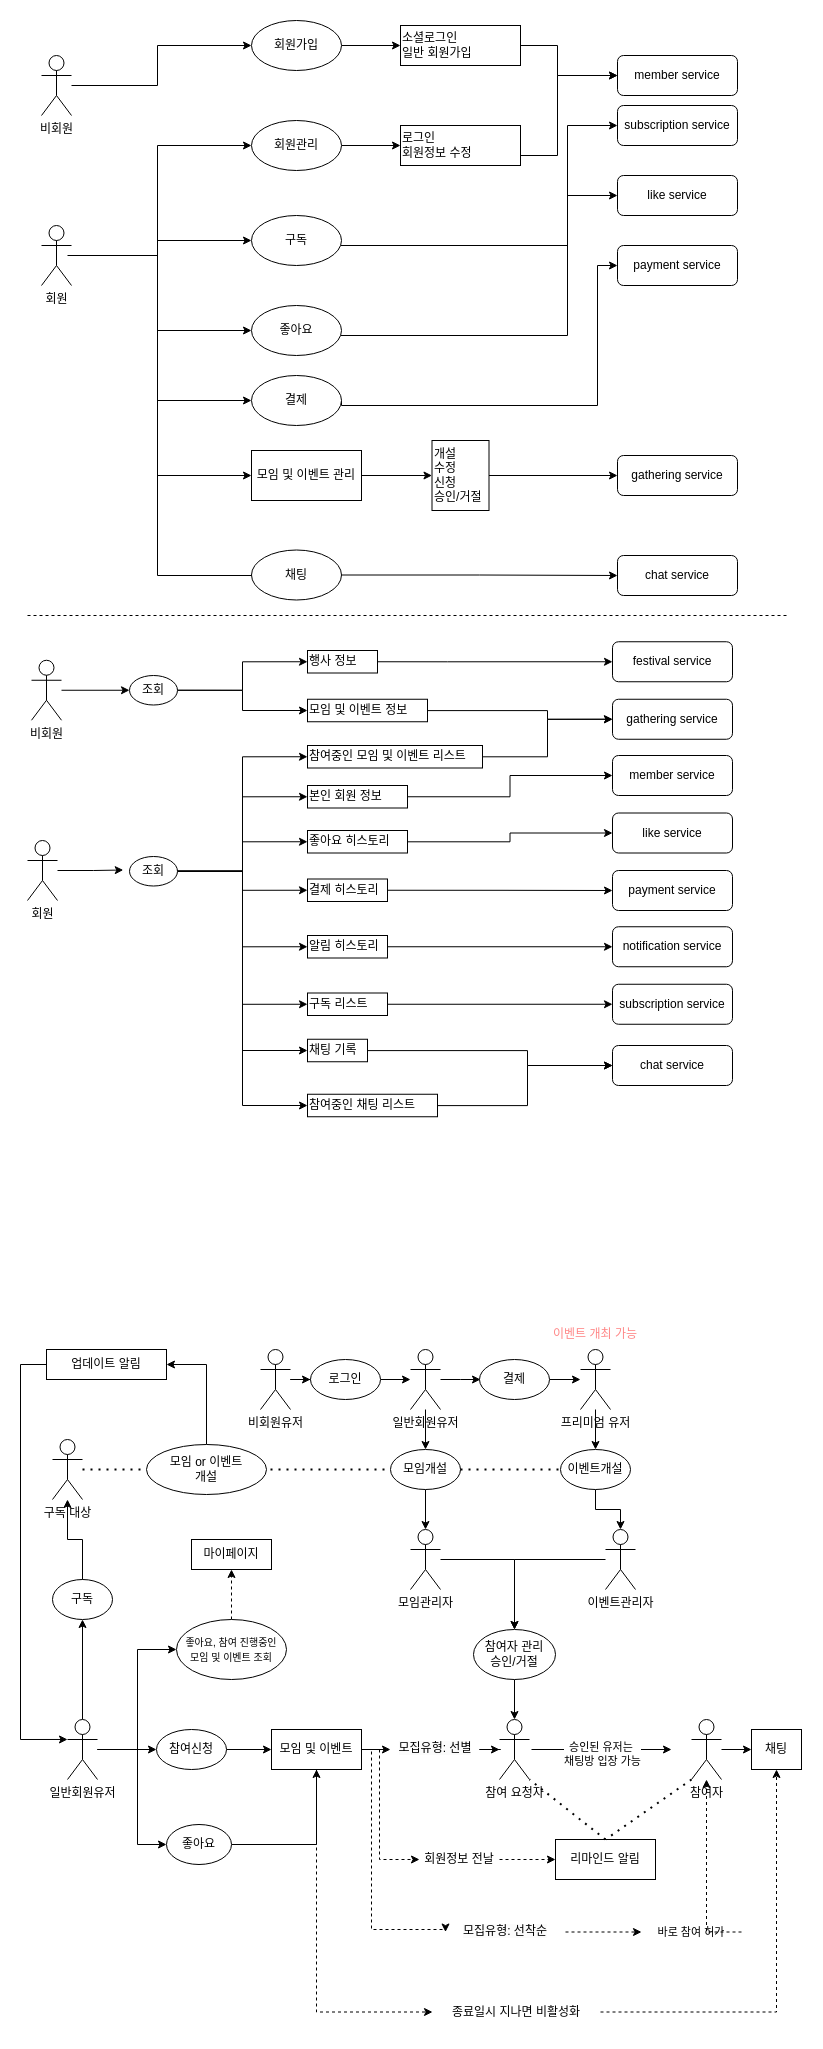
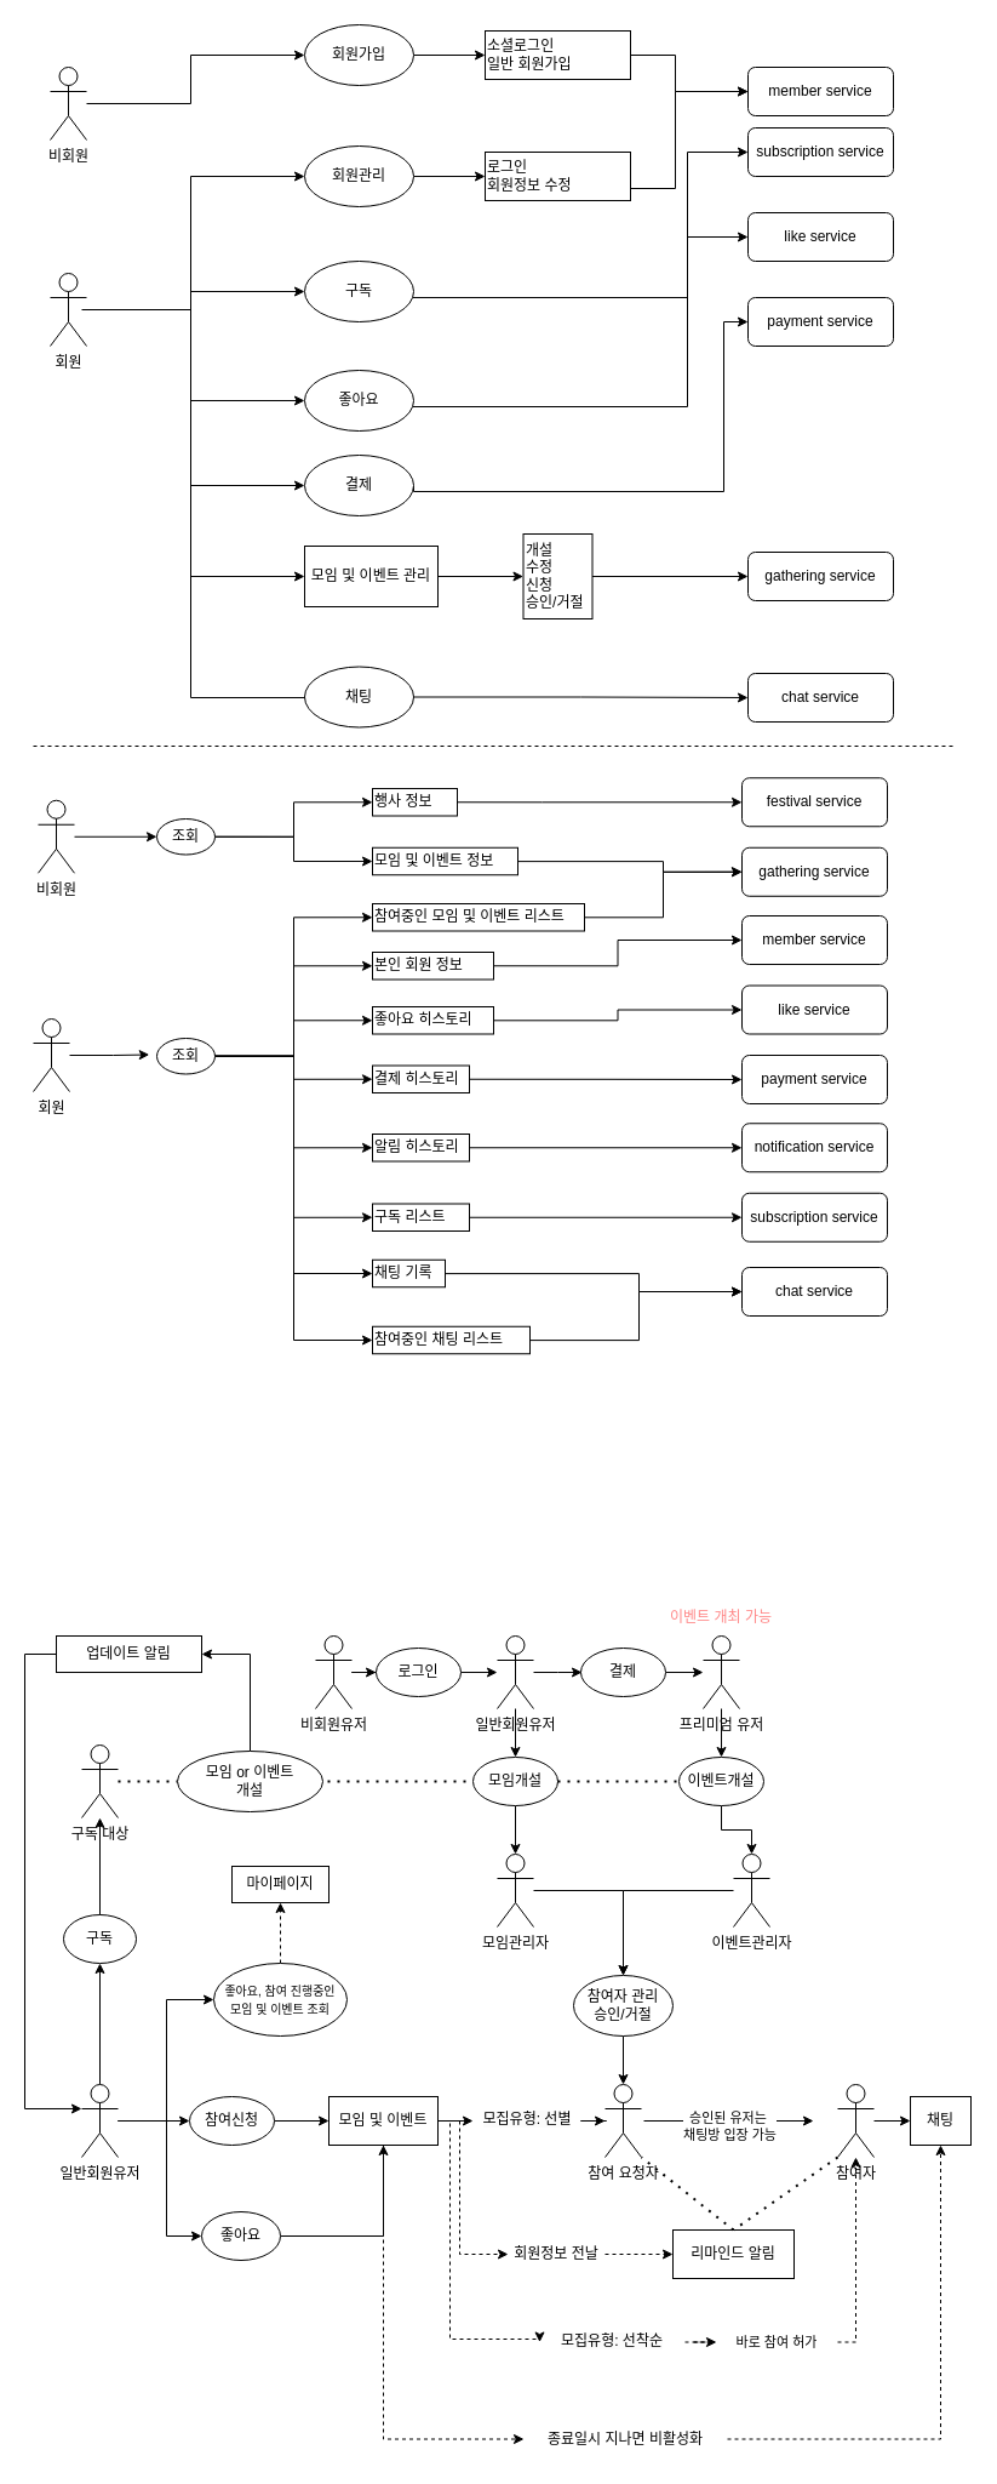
- <mxCell id="131" value="구독 대상" style="shape=umlActor;verticalLabelPosition=bottom;verticalAlign=top;html=1;outlineConnect=0;" vertex="1" parent="1"><mxGeometry x="52" y="1439" width="30" height="60" as="geometry" /></mxCell>
+ <mxCell id="131" value="구독 대상" style="shape=umlActor;verticalLabelPosition=bottom;verticalAlign=top;html=1;outlineConnect=0;" vertex="1" parent="1"><mxGeometry x="67" y="1439" width="30" height="60" as="geometry" /></mxCell>
- <mxCell id="150" value="&lt;font style=&quot;font-size: 11px;&quot;&gt;바로 참여 허가&lt;/font&gt;" style="text;html=1;align=center;verticalAlign=middle;whiteSpace=wrap;rounded=0;" vertex="1" parent="1"><mxGeometry x="641" y="1916.5" width="100" height="30" as="geometry" /></mxCell>
+ <mxCell id="150" value="&lt;font style=&quot;font-size: 11px;&quot;&gt;바로 참여 허가&lt;/font&gt;" style="text;html=1;align=center;verticalAlign=middle;whiteSpace=wrap;rounded=0;" vertex="1" parent="1"><mxGeometry x="591" y="1916.5" width="100" height="30" as="geometry" /></mxCell>
